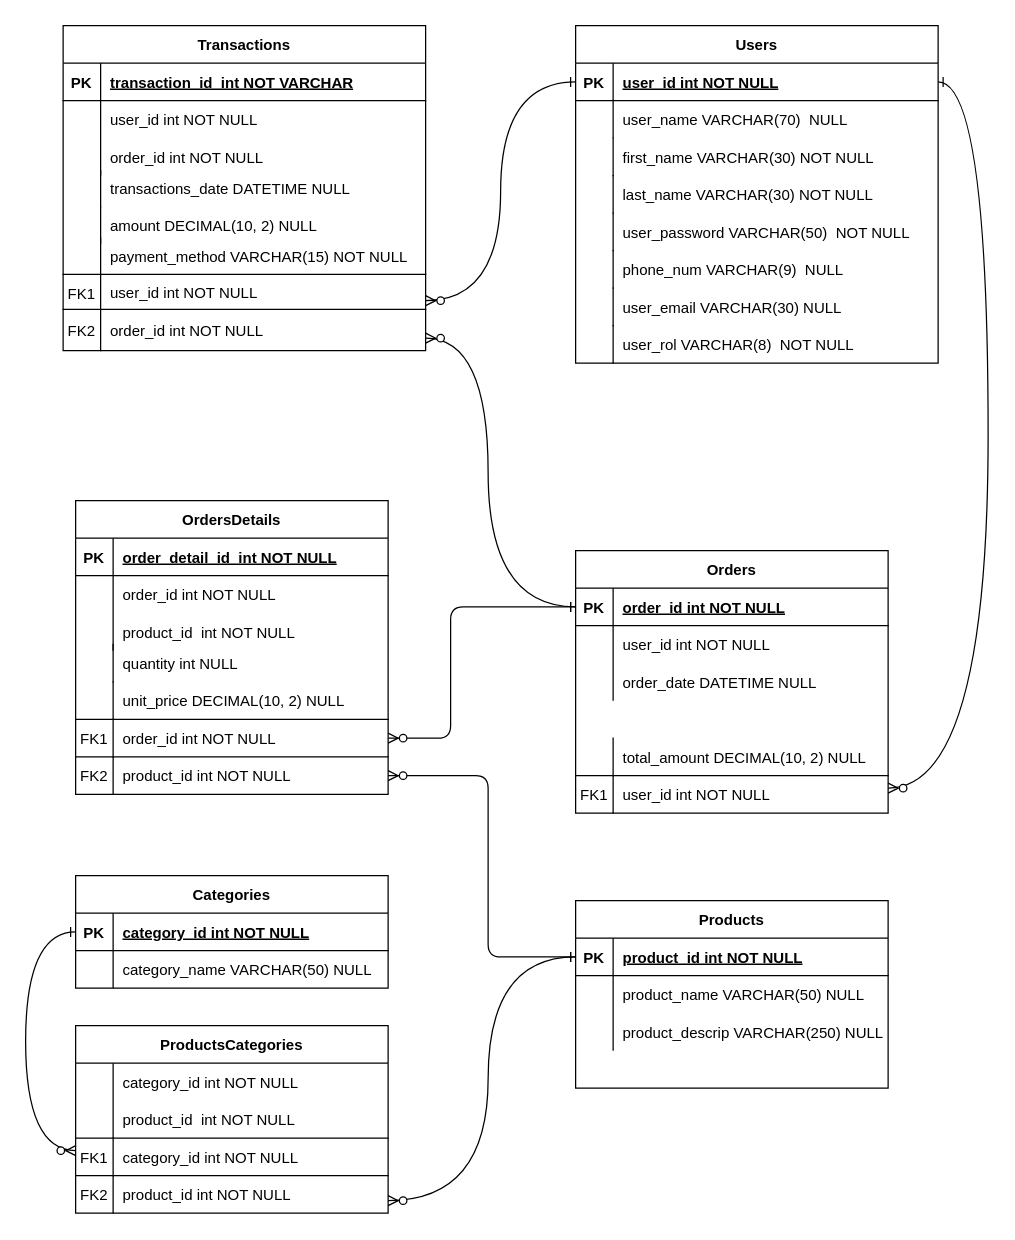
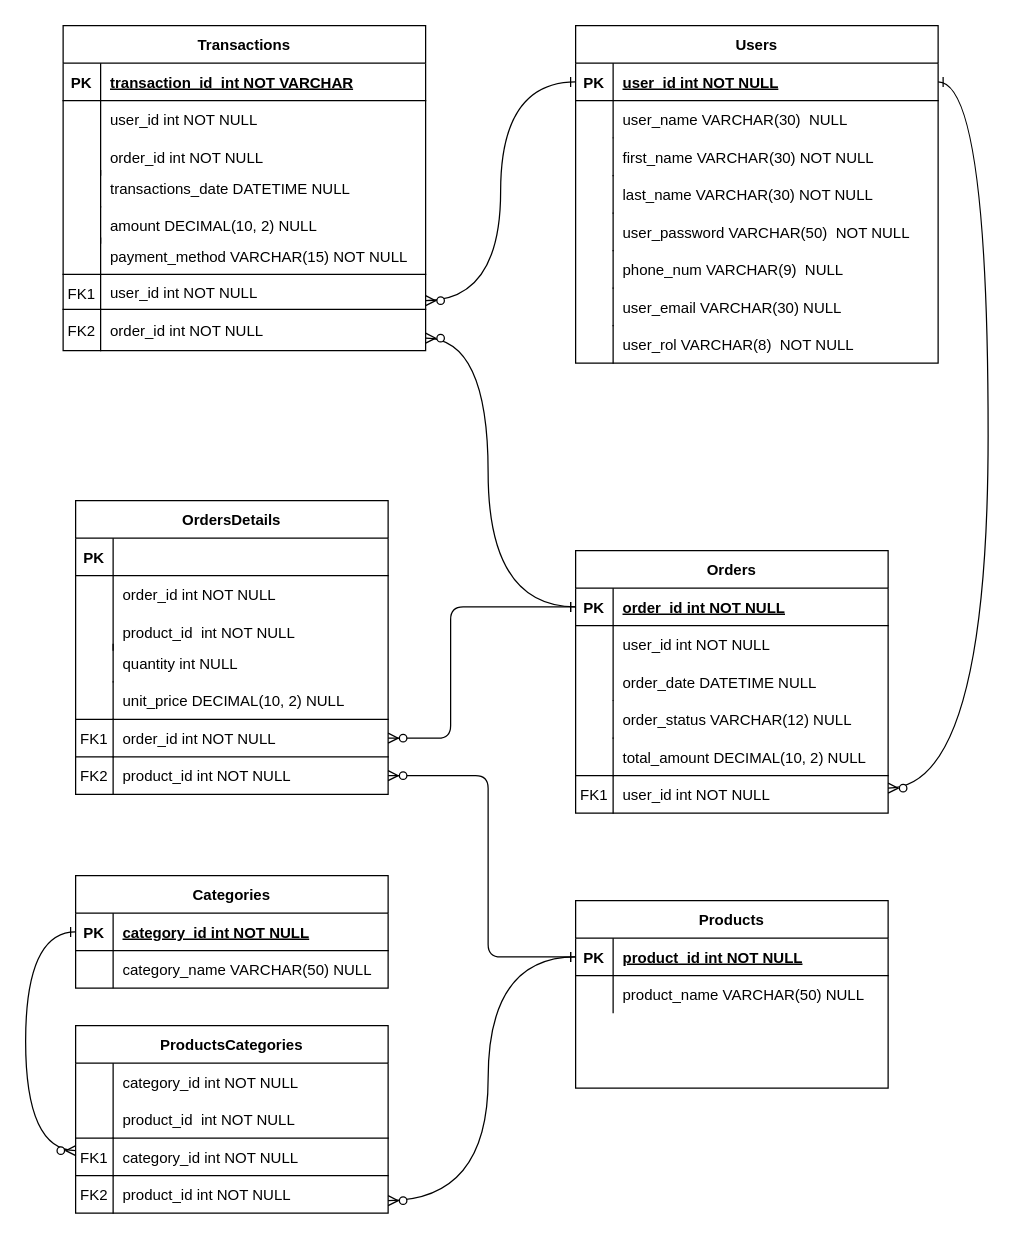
- <mxCell id="59" value="user_name VARCHAR(70)  NULL" style="shape=partialRectangle;overflow=hidden;connectable=0;fillColor=none;top=0;left=0;bottom=0;right=0;align=left;spacingLeft=6;" parent="57" vertex="1"><mxGeometry x="30" width="260" height="30" as="geometry"><mxRectangle width="260" height="30" as="alternateBounds" /></mxGeometry></mxCell>
+ <mxCell id="59" value="user_name VARCHAR(30)  NULL" style="shape=partialRectangle;overflow=hidden;connectable=0;fillColor=none;top=0;left=0;bottom=0;right=0;align=left;spacingLeft=6;" parent="57" vertex="1"><mxGeometry x="30" width="260" height="30" as="geometry"><mxRectangle width="260" height="30" as="alternateBounds" /></mxGeometry></mxCell>
- <mxCell id="10" value="order_detail_id  int NOT NULL " style="shape=partialRectangle;overflow=hidden;connectable=0;fillColor=none;top=0;left=0;bottom=0;right=0;align=left;spacingLeft=6;fontStyle=5;" vertex="1" parent="8"><mxGeometry x="30" width="220" height="30" as="geometry"><mxRectangle width="220" height="30" as="alternateBounds" /></mxGeometry></mxCell>
+ <mxCell id="41" value="order_status VARCHAR(12) NULL" style="shape=partialRectangle;overflow=hidden;connectable=0;fillColor=none;top=0;left=1;bottom=0;right=0;align=left;spacingLeft=6;" vertex="1" parent="39"><mxGeometry x="30" width="220" height="30" as="geometry"><mxRectangle width="220" height="30" as="alternateBounds" /></mxGeometry></mxCell>
- <mxCell id="73" value="product_descrip VARCHAR(250) NULL" style="shape=partialRectangle;overflow=hidden;connectable=0;fillColor=none;top=0;left=0;bottom=0;right=0;align=left;spacingLeft=6;" parent="71" vertex="1"><mxGeometry x="30" width="220" height="30" as="geometry"><mxRectangle width="220" height="30" as="alternateBounds" /></mxGeometry></mxCell>
